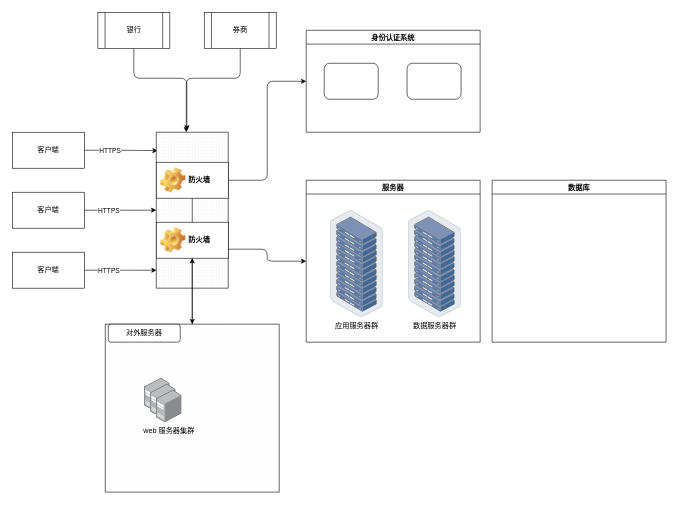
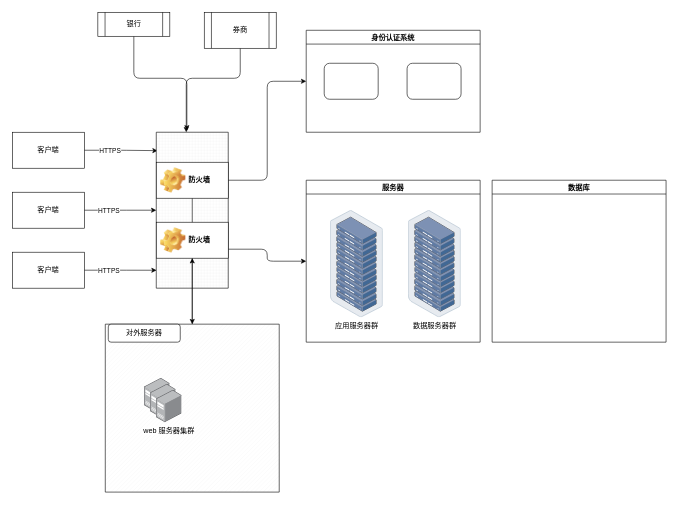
- <mxCell id="28" value="银行" style="shape=process;whiteSpace=wrap;html=1;backgroundOutline=1;rounded=0;sketch=0;" vertex="1" parent="1"><mxGeometry x="162.6" y="20" width="120" height="60" as="geometry" /></mxCell>
+ <mxCell id="28" value="银行" style="shape=process;whiteSpace=wrap;html=1;backgroundOutline=1;rounded=0;sketch=0;" vertex="1" parent="1"><mxGeometry x="162.6" y="20" width="120" height="40" as="geometry" /></mxCell>
